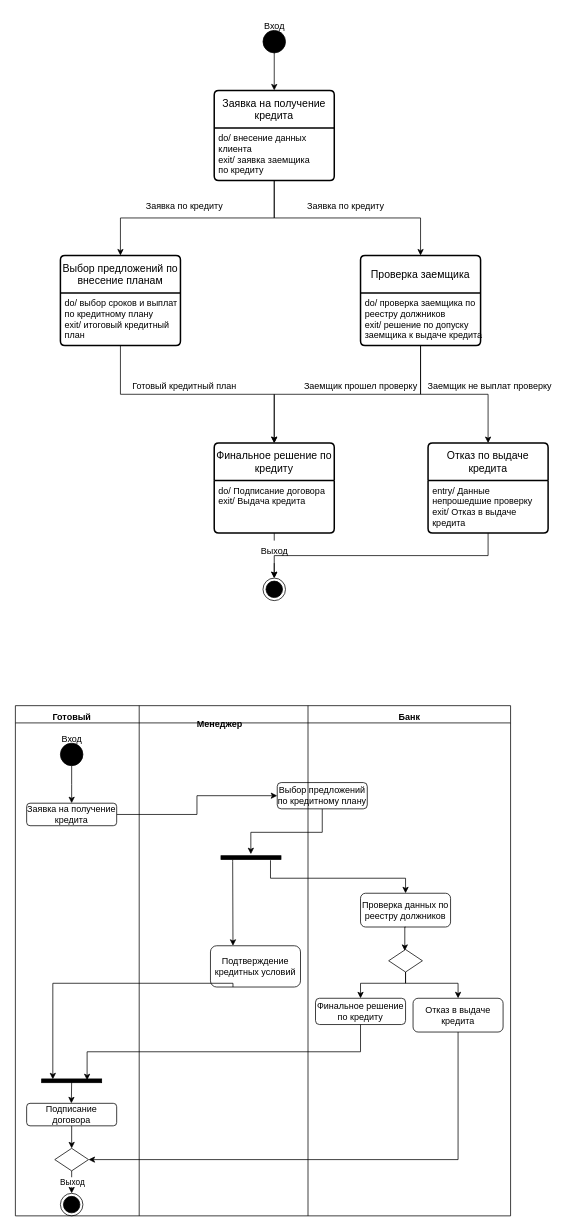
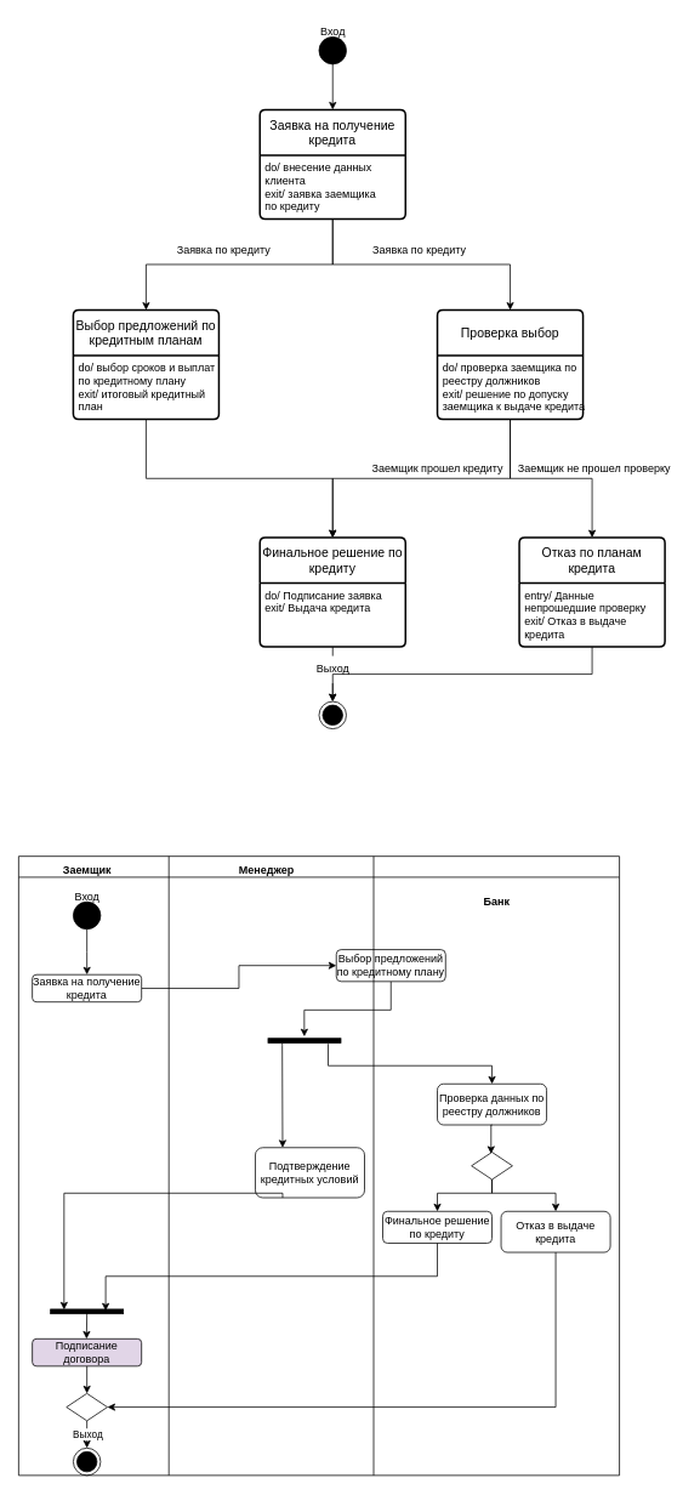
- <mxCell id="6" value="Выбор предложений по внесение планам" style="swimlane;childLayout=stackLayout;horizontal=1;startSize=50;horizontalStack=0;rounded=1;fontSize=14;fontStyle=0;strokeWidth=2;resizeParent=0;resizeLast=1;shadow=0;dashed=0;align=center;arcSize=4;whiteSpace=wrap;html=1;" parent="1" vertex="1"><mxGeometry x="80" y="340" width="160" height="120" as="geometry" /></mxCell>
+ <mxCell id="6" value="Выбор предложений по кредитным планам" style="swimlane;childLayout=stackLayout;horizontal=1;startSize=50;horizontalStack=0;rounded=1;fontSize=14;fontStyle=0;strokeWidth=2;resizeParent=0;resizeLast=1;shadow=0;dashed=0;align=center;arcSize=4;whiteSpace=wrap;html=1;" parent="1" vertex="1"><mxGeometry x="80" y="340" width="160" height="120" as="geometry" /></mxCell>
- <mxCell id="8" value="Проверка заемщика" style="swimlane;childLayout=stackLayout;horizontal=1;startSize=50;horizontalStack=0;rounded=1;fontSize=14;fontStyle=0;strokeWidth=2;resizeParent=0;resizeLast=1;shadow=0;dashed=0;align=center;arcSize=4;whiteSpace=wrap;html=1;" parent="1" vertex="1"><mxGeometry x="480" y="340" width="160" height="120" as="geometry" /></mxCell>
+ <mxCell id="8" value="Проверка выбор" style="swimlane;childLayout=stackLayout;horizontal=1;startSize=50;horizontalStack=0;rounded=1;fontSize=14;fontStyle=0;strokeWidth=2;resizeParent=0;resizeLast=1;shadow=0;dashed=0;align=center;arcSize=4;whiteSpace=wrap;html=1;" parent="1" vertex="1"><mxGeometry x="480" y="340" width="160" height="120" as="geometry" /></mxCell>
- <mxCell id="22" value="Готовый кредитный план" style="text;html=1;align=center;verticalAlign=middle;resizable=0;points=[];autosize=1;strokeColor=none;fillColor=none;" parent="1" vertex="1"><mxGeometry x="165" y="500" width="160" height="30" as="geometry" /></mxCell>
- <mxCell id="62" value="Заемщик прошел проверку" style="text;html=1;align=center;verticalAlign=middle;resizable=0;points=[];autosize=1;strokeColor=none;fillColor=none;" parent="1" vertex="1"><mxGeometry x="395" y="500" width="170" height="30" as="geometry" /></mxCell>
+ <mxCell id="62" value="Заемщик прошел кредиту" style="text;html=1;align=center;verticalAlign=middle;resizable=0;points=[];autosize=1;strokeColor=none;fillColor=none;" parent="1" vertex="1"><mxGeometry x="395" y="500" width="170" height="30" as="geometry" /></mxCell>
- <mxCell id="63" value="Заемщик не выплат проверку" style="text;html=1;align=center;verticalAlign=middle;resizable=0;points=[];autosize=1;strokeColor=none;fillColor=none;" parent="1" vertex="1"><mxGeometry x="557" y="500" width="190" height="30" as="geometry" /></mxCell>
+ <mxCell id="63" value="Заемщик не прошел проверку" style="text;html=1;align=center;verticalAlign=middle;resizable=0;points=[];autosize=1;strokeColor=none;fillColor=none;" parent="1" vertex="1"><mxGeometry x="557" y="500" width="190" height="30" as="geometry" /></mxCell>
- <mxCell id="58" value="Отказ по выдаче кредита" style="swimlane;childLayout=stackLayout;horizontal=1;startSize=50;horizontalStack=0;rounded=1;fontSize=14;fontStyle=0;strokeWidth=2;resizeParent=0;resizeLast=1;shadow=0;dashed=0;align=center;arcSize=4;whiteSpace=wrap;html=1;" parent="1" vertex="1"><mxGeometry x="570" y="590" width="160" height="120" as="geometry" /></mxCell>
+ <mxCell id="58" value="Отказ по планам кредита" style="swimlane;childLayout=stackLayout;horizontal=1;startSize=50;horizontalStack=0;rounded=1;fontSize=14;fontStyle=0;strokeWidth=2;resizeParent=0;resizeLast=1;shadow=0;dashed=0;align=center;arcSize=4;whiteSpace=wrap;html=1;" parent="1" vertex="1"><mxGeometry x="570" y="590" width="160" height="120" as="geometry" /></mxCell>
- <mxCell id="11" value="do/ Подписание договора&lt;br&gt;exit/ Выдача кредита" style="align=left;strokeColor=none;fillColor=none;spacingLeft=4;fontSize=12;verticalAlign=top;resizable=0;rotatable=0;part=1;html=1;" parent="10" vertex="1"><mxGeometry y="50" width="160" height="70" as="geometry" /></mxCell>
+ <mxCell id="11" value="do/ Подписание заявка&lt;br&gt;exit/ Выдача кредита" style="align=left;strokeColor=none;fillColor=none;spacingLeft=4;fontSize=12;verticalAlign=top;resizable=0;rotatable=0;part=1;html=1;" parent="10" vertex="1"><mxGeometry y="50" width="160" height="70" as="geometry" /></mxCell>
- <mxCell id="26" value="&lt;b&gt;Готовый&lt;/b&gt;" style="text;html=1;align=center;verticalAlign=middle;resizable=0;points=[];autosize=1;strokeColor=none;fillColor=none;" parent="23" vertex="1"><mxGeometry x="35" width="80" height="30" as="geometry" /></mxCell>
+ <mxCell id="26" value="&lt;b&gt;Заемщик&lt;/b&gt;" style="text;html=1;align=center;verticalAlign=middle;resizable=0;points=[];autosize=1;strokeColor=none;fillColor=none;" parent="23" vertex="1"><mxGeometry x="35" width="80" height="30" as="geometry" /></mxCell>
- <mxCell id="27" value="&lt;b&gt;Банк&lt;/b&gt;" style="text;html=1;align=center;verticalAlign=middle;resizable=0;points=[];autosize=1;strokeColor=none;fillColor=none;" parent="23" vertex="1"><mxGeometry x="500" width="50" height="30" as="geometry" /></mxCell>
+ <mxCell id="27" value="&lt;b&gt;Банк&lt;/b&gt;" style="text;html=1;align=center;verticalAlign=middle;resizable=0;points=[];autosize=1;strokeColor=none;fillColor=none;" parent="23" vertex="1"><mxGeometry x="500" y="35" width="50" height="30" as="geometry" /></mxCell>
- <mxCell id="50" value="&lt;b&gt;Менеджер&lt;/b&gt;" style="text;html=1;align=center;verticalAlign=middle;resizable=0;points=[];autosize=1;strokeColor=none;fillColor=none;" parent="23" vertex="1"><mxGeometry x="231.5" y="10" width="80" height="30" as="geometry" /></mxCell>
+ <mxCell id="50" value="&lt;b&gt;Менеджер&lt;/b&gt;" style="text;html=1;align=center;verticalAlign=middle;resizable=0;points=[];autosize=1;strokeColor=none;fillColor=none;" parent="23" vertex="1"><mxGeometry x="231.5" width="80" height="30" as="geometry" /></mxCell>
- <mxCell id="41" value="Подписание договора" style="rounded=1;whiteSpace=wrap;html=1;" parent="23" vertex="1"><mxGeometry x="15" y="530" width="120" height="30" as="geometry" /></mxCell>
+ <mxCell id="41" value="Подписание договора" style="rounded=1;whiteSpace=wrap;html=1;fillColor=#e1d5e7;" parent="23" vertex="1"><mxGeometry x="15" y="530" width="120" height="30" as="geometry" /></mxCell>
